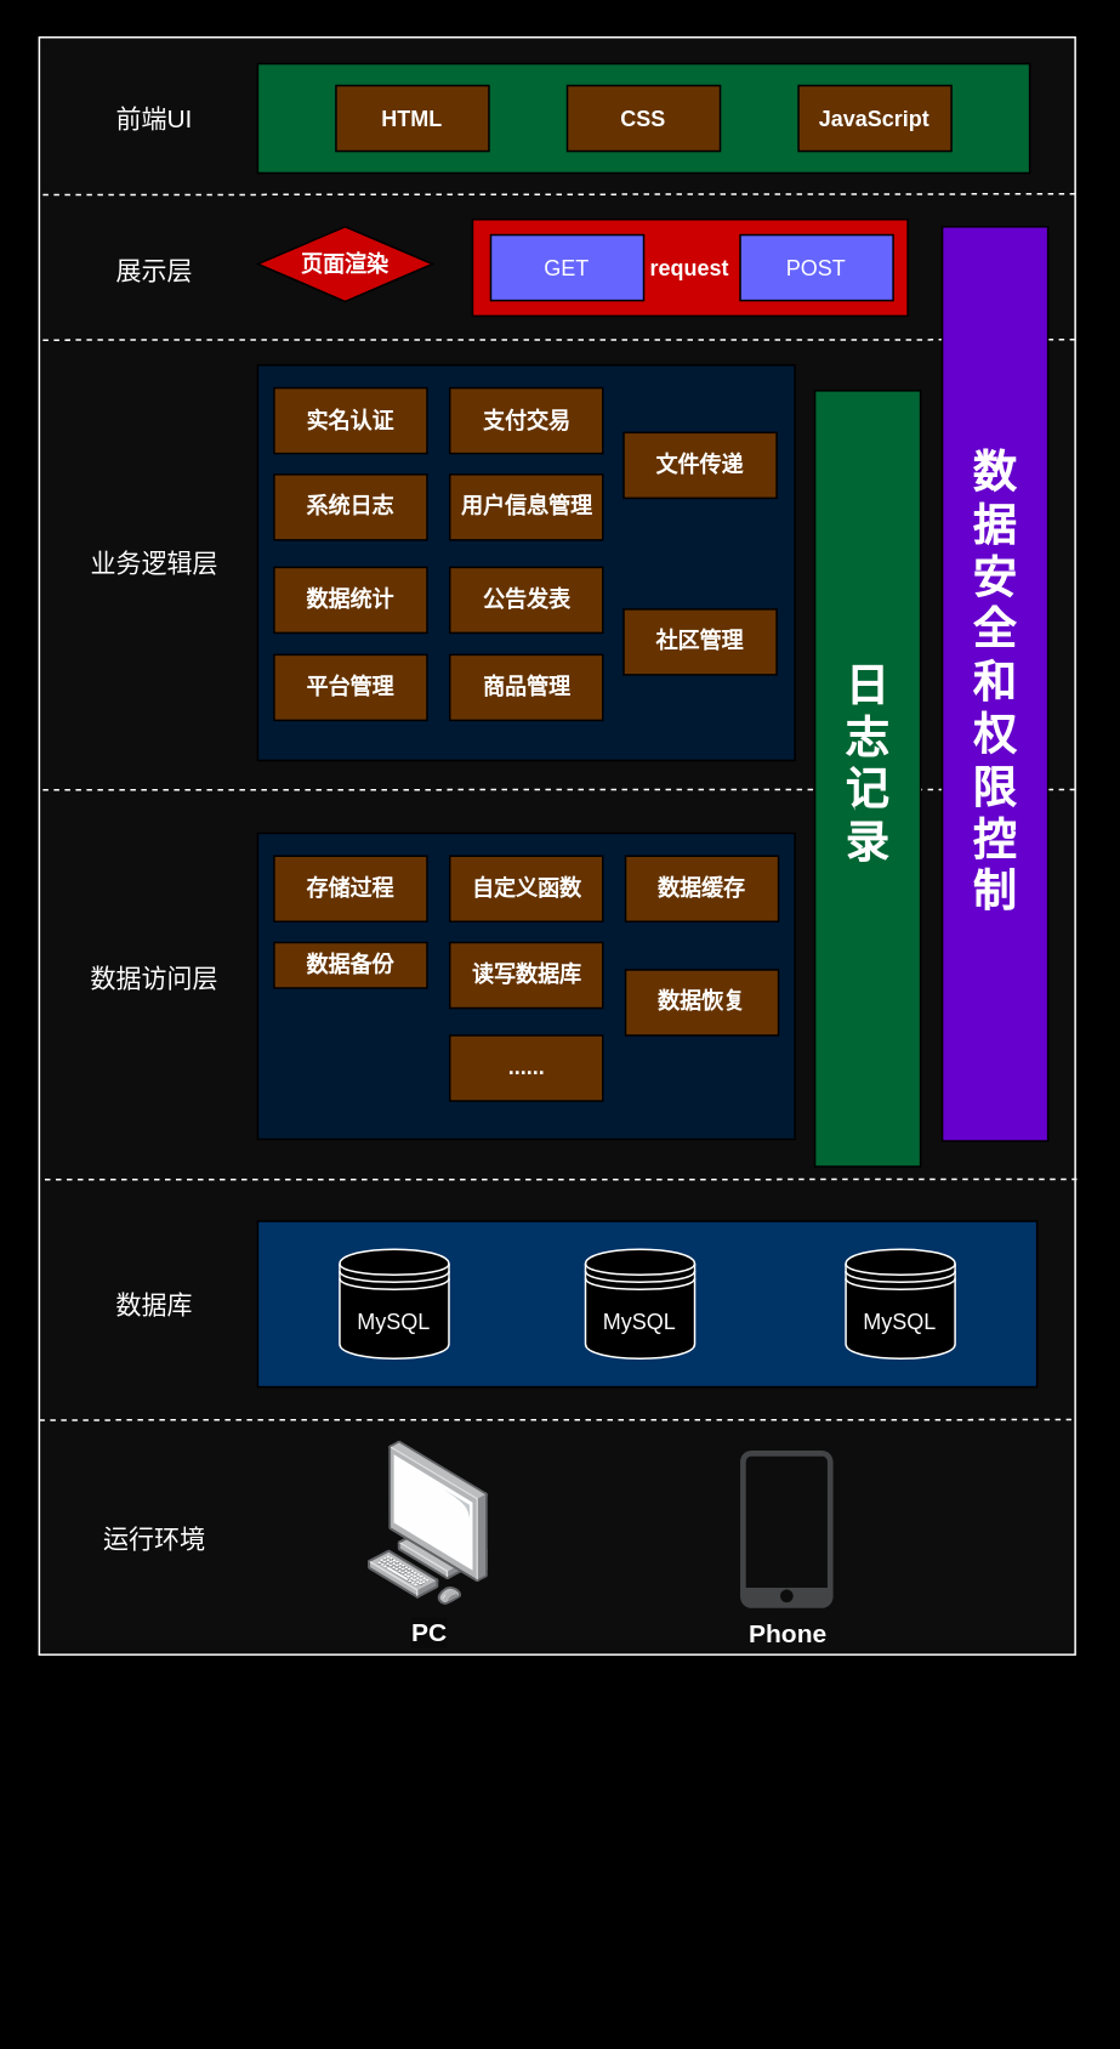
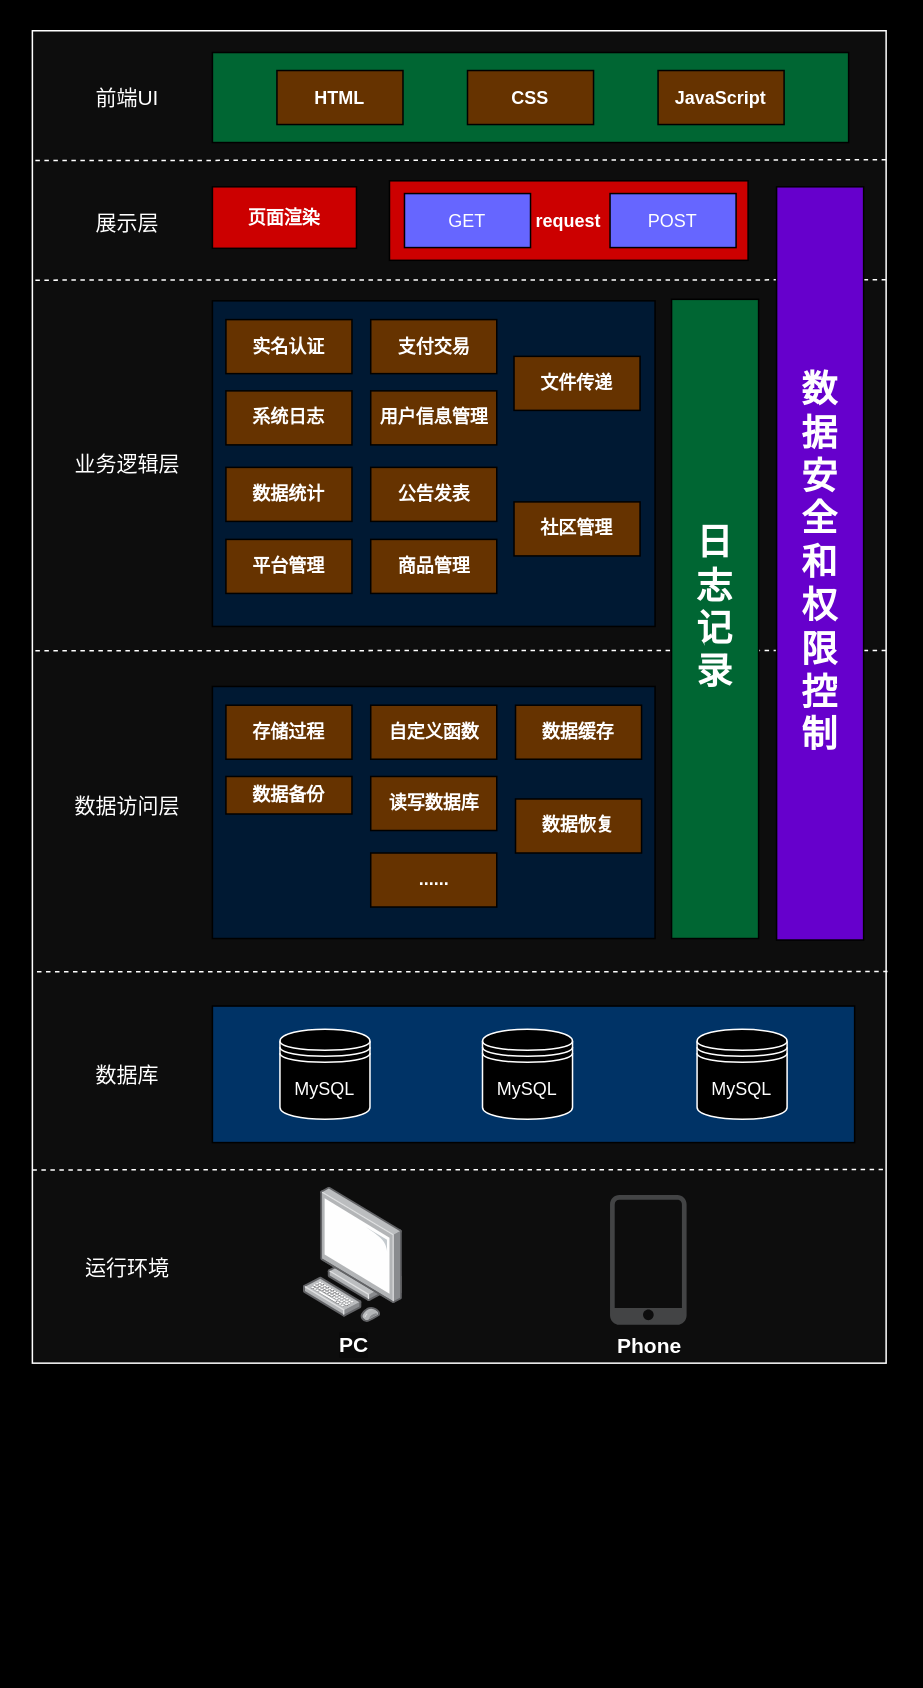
- <mxCell id="11" value="&lt;font color=&quot;#ffffff&quot;&gt;页面渲染&lt;/font&gt;" style="rhombus;whiteSpace=wrap;html=1;fillStyle=auto;fillColor=#CC0000;fontStyle=1;" vertex="1" parent="1"><mxGeometry x="141" y="124" width="96" height="41" as="geometry" /></mxCell>
+ <mxCell id="11" value="&lt;font color=&quot;#ffffff&quot;&gt;页面渲染&lt;/font&gt;" style="rounded=0;whiteSpace=wrap;html=1;fillStyle=auto;fillColor=#CC0000;fontStyle=1" vertex="1" parent="1"><mxGeometry x="141" y="124" width="96" height="41" as="geometry" /></mxCell>
- <mxCell id="17" value="&lt;font color=&quot;#ffffff&quot; style=&quot;font-size: 24px;&quot;&gt;&lt;b&gt;日&lt;/b&gt;&lt;/font&gt;&lt;div&gt;&lt;font color=&quot;#ffffff&quot; style=&quot;font-size: 24px;&quot;&gt;&lt;b&gt;志&lt;/b&gt;&lt;/font&gt;&lt;/div&gt;&lt;div&gt;&lt;font color=&quot;#ffffff&quot; style=&quot;font-size: 24px;&quot;&gt;&lt;b&gt;记&lt;/b&gt;&lt;/font&gt;&lt;/div&gt;&lt;div&gt;&lt;font color=&quot;#ffffff&quot; style=&quot;font-size: 24px;&quot;&gt;&lt;b&gt;录&lt;br&gt;&lt;/b&gt;&lt;/font&gt;&lt;div&gt;&lt;br&gt;&lt;/div&gt;&lt;/div&gt;" style="rounded=0;whiteSpace=wrap;html=1;fillColor=#006633;" vertex="1" parent="13"><mxGeometry x="188" y="94" width="58" height="426" as="geometry" /></mxCell>
+ <mxCell id="17" value="&lt;font color=&quot;#ffffff&quot; style=&quot;font-size: 24px;&quot;&gt;&lt;b&gt;日&lt;/b&gt;&lt;/font&gt;&lt;div&gt;&lt;font color=&quot;#ffffff&quot; style=&quot;font-size: 24px;&quot;&gt;&lt;b&gt;志&lt;/b&gt;&lt;/font&gt;&lt;/div&gt;&lt;div&gt;&lt;font color=&quot;#ffffff&quot; style=&quot;font-size: 24px;&quot;&gt;&lt;b&gt;记&lt;/b&gt;&lt;/font&gt;&lt;/div&gt;&lt;div&gt;&lt;font color=&quot;#ffffff&quot; style=&quot;font-size: 24px;&quot;&gt;&lt;b&gt;录&lt;br&gt;&lt;/b&gt;&lt;/font&gt;&lt;div&gt;&lt;br&gt;&lt;/div&gt;&lt;/div&gt;" style="rounded=0;whiteSpace=wrap;html=1;fillColor=#006633;" vertex="1" parent="13"><mxGeometry x="188" y="79" width="58" height="426" as="geometry" /></mxCell>
